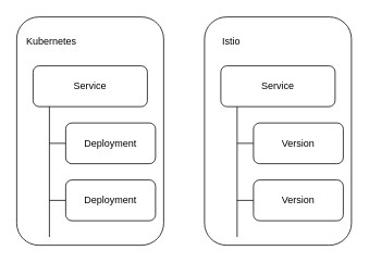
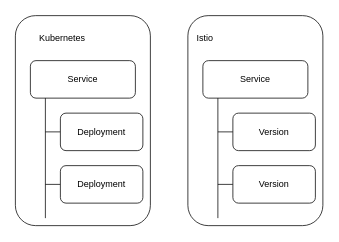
- <mxCell id="9" value="Kubernetes" style="text;html=1;strokeColor=none;fillColor=none;align=left;verticalAlign=middle;whiteSpace=wrap;rounded=0;" vertex="1" parent="1"><mxGeometry x="30" y="30" width="130" height="40" as="geometry" /></mxCell>
+ <mxCell id="9" value="Kubernetes" style="text;html=1;strokeColor=none;fillColor=none;align=left;verticalAlign=middle;whiteSpace=wrap;rounded=0;" vertex="1" parent="1"><mxGeometry x="50" y="30" width="130" height="40" as="geometry" /></mxCell>
- <mxCell id="17" value="Istio" style="text;html=1;strokeColor=none;fillColor=none;align=left;verticalAlign=middle;whiteSpace=wrap;rounded=0;" vertex="1" parent="1"><mxGeometry x="270" y="30" width="130" height="40" as="geometry" /></mxCell>
+ <mxCell id="17" value="Istio" style="text;html=1;strokeColor=none;fillColor=none;align=left;verticalAlign=middle;whiteSpace=wrap;rounded=0;" vertex="1" parent="1"><mxGeometry x="260" y="30" width="130" height="40" as="geometry" /></mxCell>
